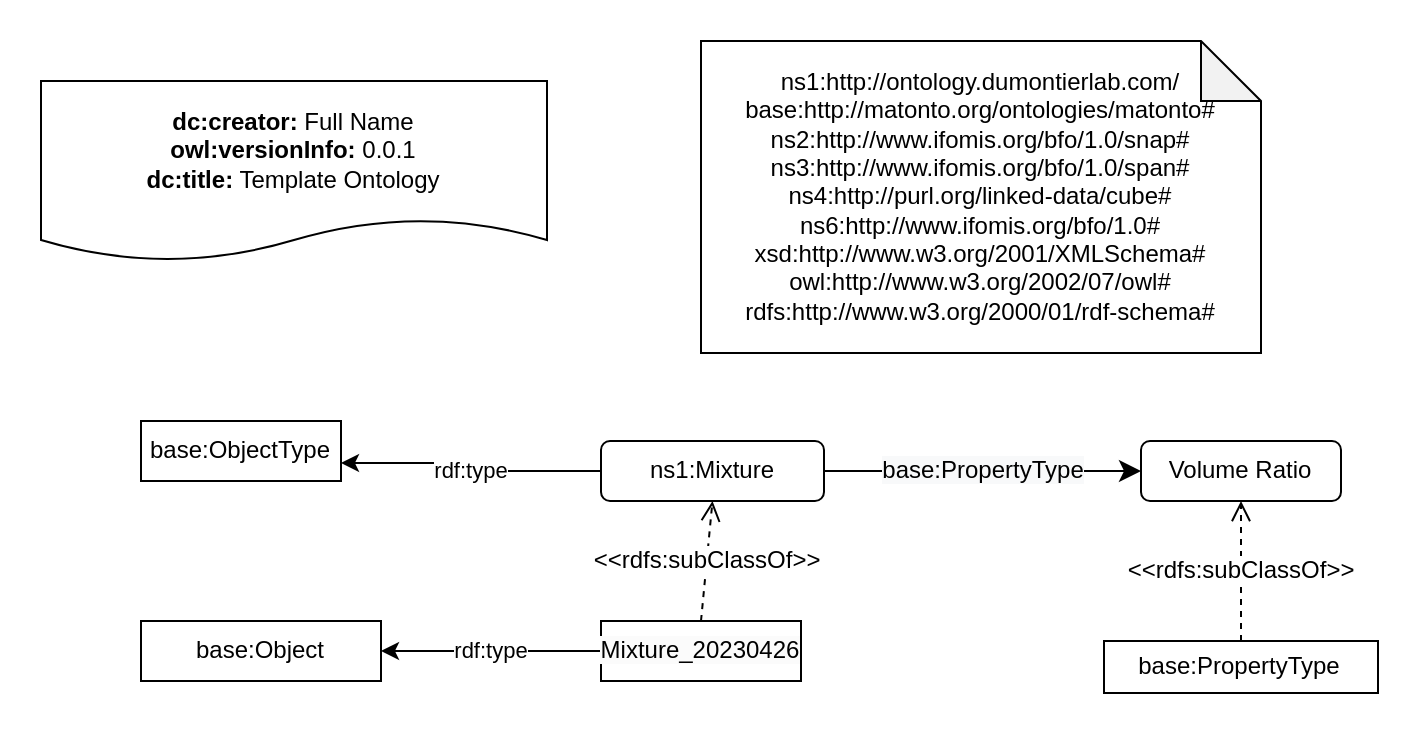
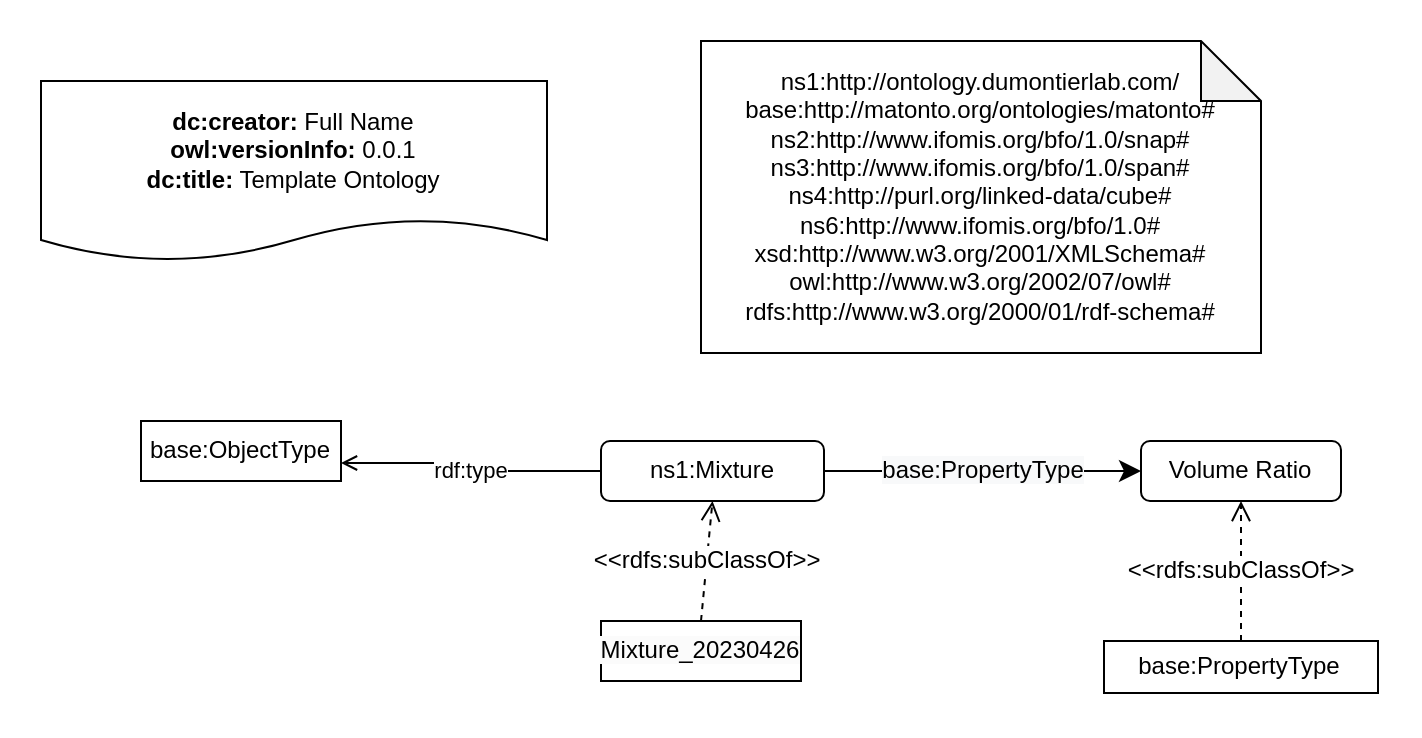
- <mxCell id="3" value="rdf:type" style="edgeStyle=orthogonalEdgeStyle;rounded=0;orthogonalLoop=1;jettySize=auto;html=1;entryX=1;entryY=0.7;entryDx=0;entryDy=0;" parent="1" source="4" target="2" edge="1"><mxGeometry x="-0.028" relative="1" as="geometry"><mxPoint as="offset" /></mxGeometry></mxCell>
+ <mxCell id="3" value="rdf:type" style="edgeStyle=orthogonalEdgeStyle;rounded=0;orthogonalLoop=1;jettySize=auto;html=1;entryX=1;entryY=0.7;entryDx=0;entryDy=0;endArrow=open;" parent="1" source="4" target="2" edge="1"><mxGeometry x="-0.028" relative="1" as="geometry"><mxPoint as="offset" /></mxGeometry></mxCell>
- <mxCell id="8" value="base:Object" style="rounded=0;whiteSpace=wrap;html=1;snapToPoint=1;points=[[0.1,0],[0.2,0],[0.3,0],[0.4,0],[0.5,0],[0.6,0],[0.7,0],[0.8,0],[0.9,0],[0,0.1],[0,0.3],[0,0.5],[0,0.7],[0,0.9],[0.1,1],[0.2,1],[0.3,1],[0.4,1],[0.5,1],[0.6,1],[0.7,1],[0.8,1],[0.9,1],[1,0.1],[1,0.3],[1,0.5],[1,0.7],[1,0.9]];fillColor=#FFFFFF;" parent="1" vertex="1"><mxGeometry x="70" y="310" width="120" height="30" as="geometry" /></mxCell>
- <mxCell id="6" value="rdf:type" style="edgeStyle=orthogonalEdgeStyle;rounded=0;orthogonalLoop=1;jettySize=auto;html=1;entryX=1;entryY=0.5;entryDx=0;entryDy=0;" parent="1" source="7" target="8" edge="1"><mxGeometry relative="1" as="geometry" /></mxCell>
